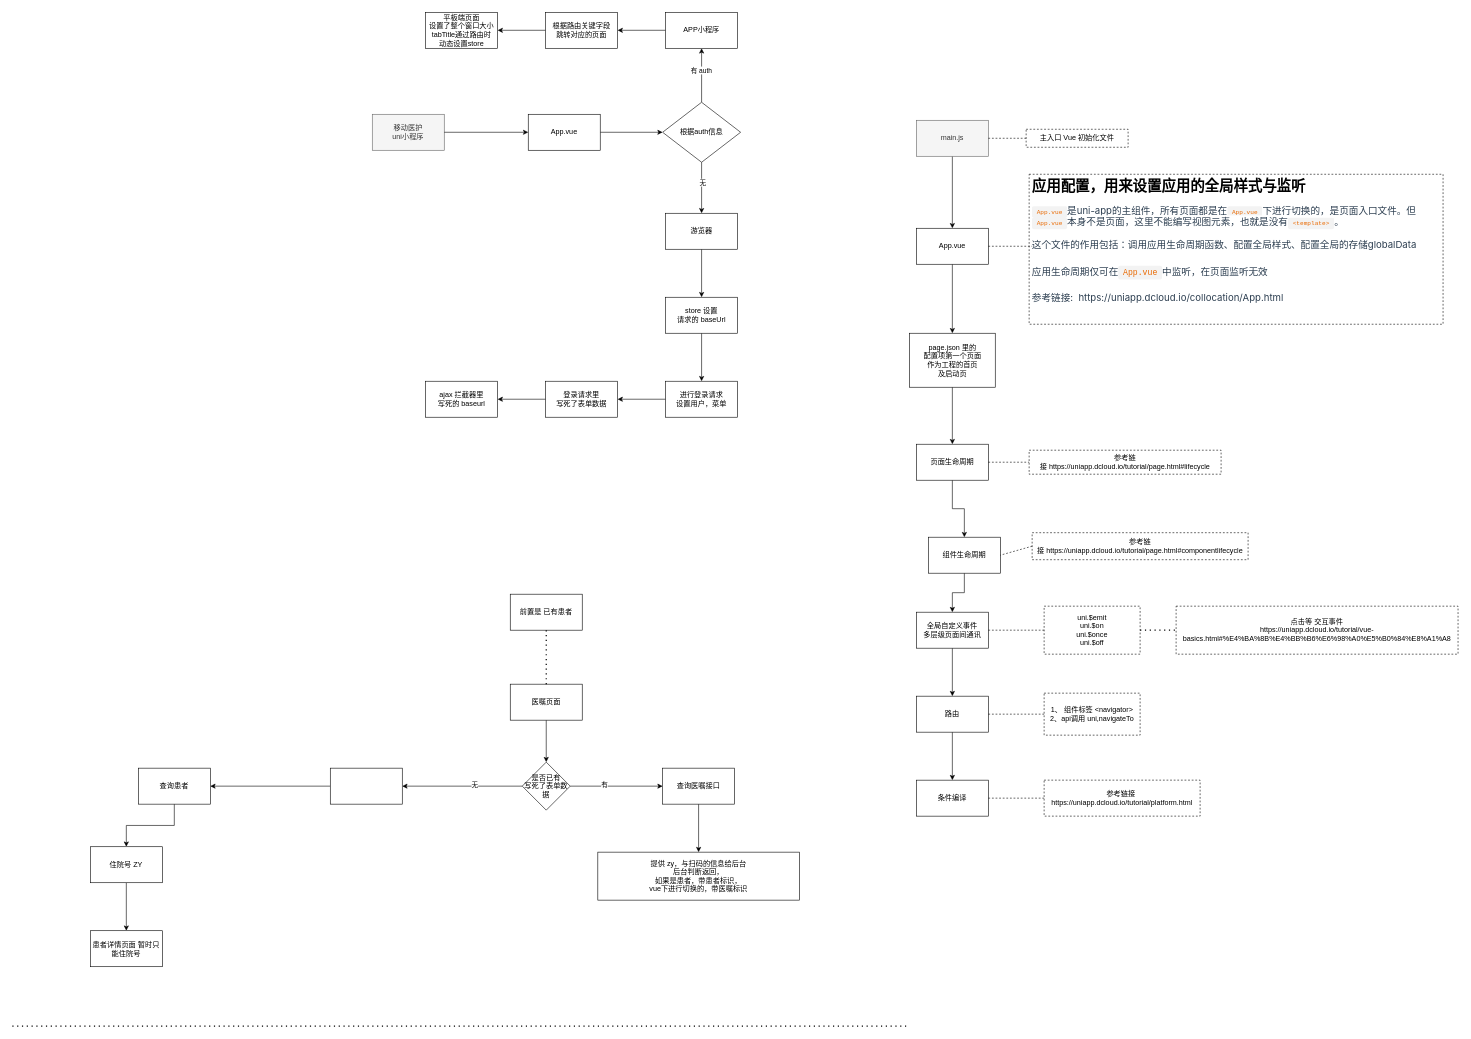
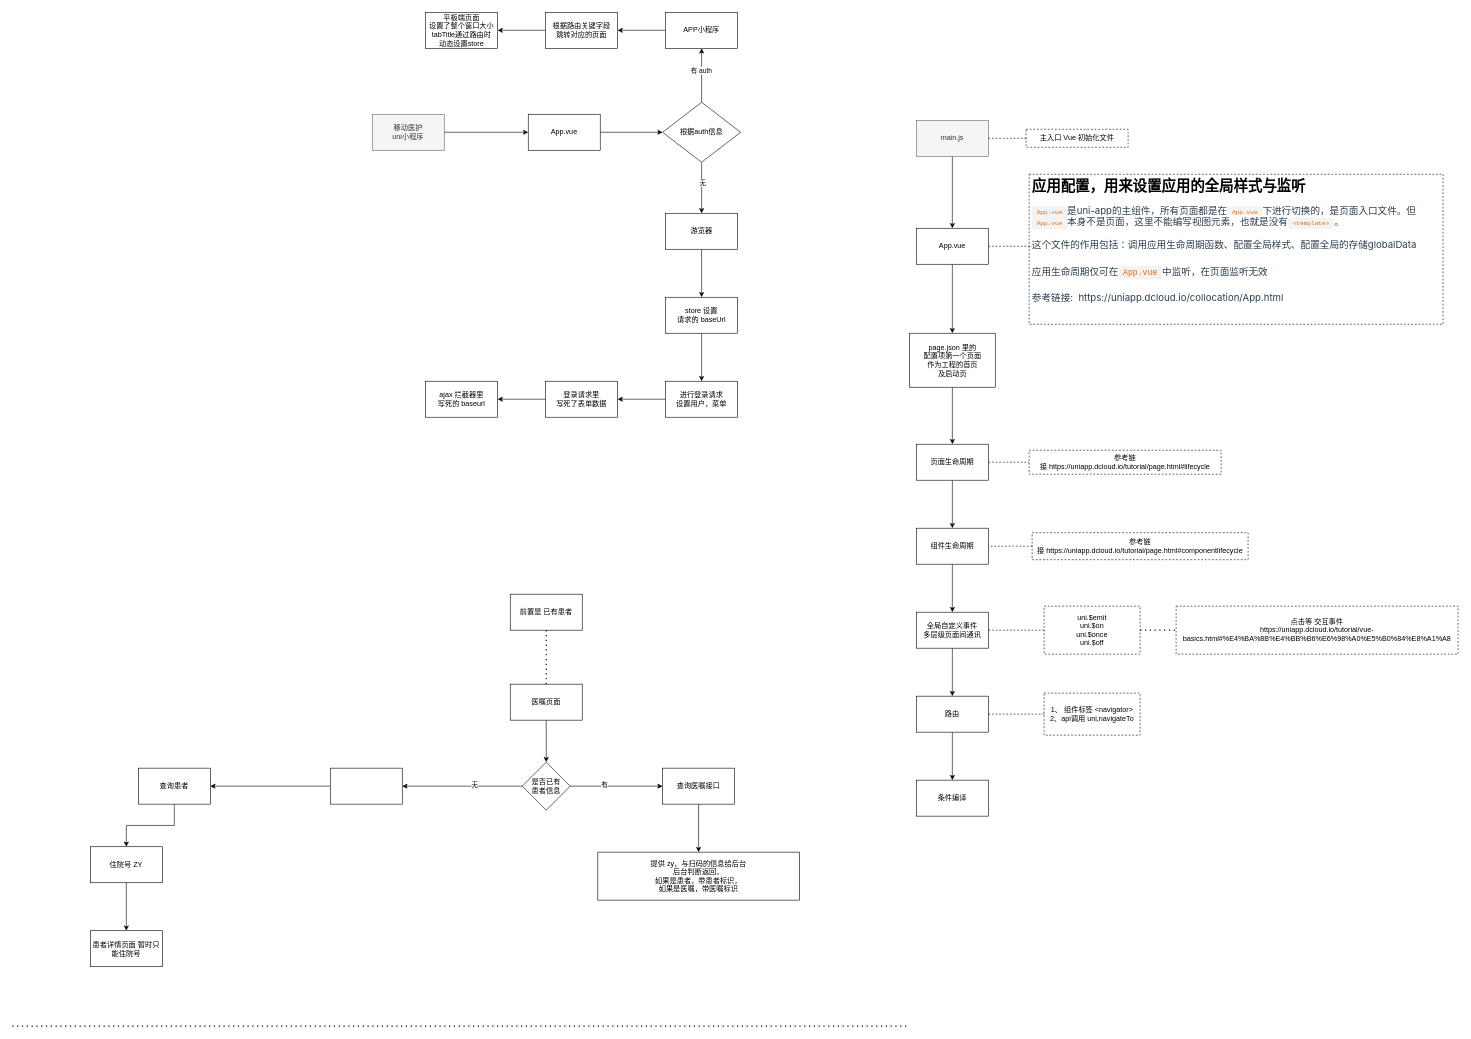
- <mxCell id="33" value="组件生命周期" style="whiteSpace=wrap;html=1;rounded=0;" parent="1" vertex="1"><mxGeometry x="1547" y="895" width="120" height="60" as="geometry" /></mxCell>
+ <mxCell id="33" value="组件生命周期" style="whiteSpace=wrap;html=1;rounded=0;" parent="1" vertex="1"><mxGeometry x="1527" y="880" width="120" height="60" as="geometry" /></mxCell>
- <mxCell id="69" value="是否已有&lt;br&gt;写死了表单数据" style="rhombus;whiteSpace=wrap;html=1;rounded=0;" parent="1" vertex="1"><mxGeometry x="870" y="1270" width="80" height="80" as="geometry" /></mxCell>
+ <mxCell id="69" value="是否已有&lt;br&gt;患者信息" style="rhombus;whiteSpace=wrap;html=1;rounded=0;" parent="1" vertex="1"><mxGeometry x="870" y="1270" width="80" height="80" as="geometry" /></mxCell>
- <mxCell id="44" value="" style="endArrow=none;dashed=1;html=1;rounded=0;exitX=1;exitY=0.5;exitDx=0;exitDy=0;entryX=0;entryY=0.5;entryDx=0;entryDy=0;" parent="1" source="42" target="43" edge="1"><mxGeometry width="50" height="50" relative="1" as="geometry"><mxPoint x="1760" y="1180" as="sourcePoint" /><mxPoint x="1810" y="1130" as="targetPoint" /></mxGeometry></mxCell>
- <mxCell id="43" value="参考链接&amp;nbsp;&lt;br&gt;https://uniapp.dcloud.io/tutorial/platform.html" style="text;html=1;strokeColor=default;fillColor=none;align=center;verticalAlign=middle;whiteSpace=wrap;rounded=0;dashed=1;" parent="1" vertex="1"><mxGeometry x="1740" y="1300" width="260" height="60" as="geometry" /></mxCell>
- <mxCell id="74" value="提供 zy，与扫码的信息给后台&lt;br&gt;后台判断返回，&lt;br&gt;如果是患者，带患者标识，&lt;br&gt;vue下进行切换的，带医嘱标识" style="whiteSpace=wrap;html=1;rounded=0;" parent="1" vertex="1"><mxGeometry x="996" y="1420" width="336" height="80" as="geometry" /></mxCell>
+ <mxCell id="74" value="提供 zy，与扫码的信息给后台&lt;br&gt;后台判断返回，&lt;br&gt;如果是患者，带患者标识，&lt;br&gt;如果是医嘱，带医嘱标识" style="whiteSpace=wrap;html=1;rounded=0;" parent="1" vertex="1"><mxGeometry x="996" y="1420" width="336" height="80" as="geometry" /></mxCell>
